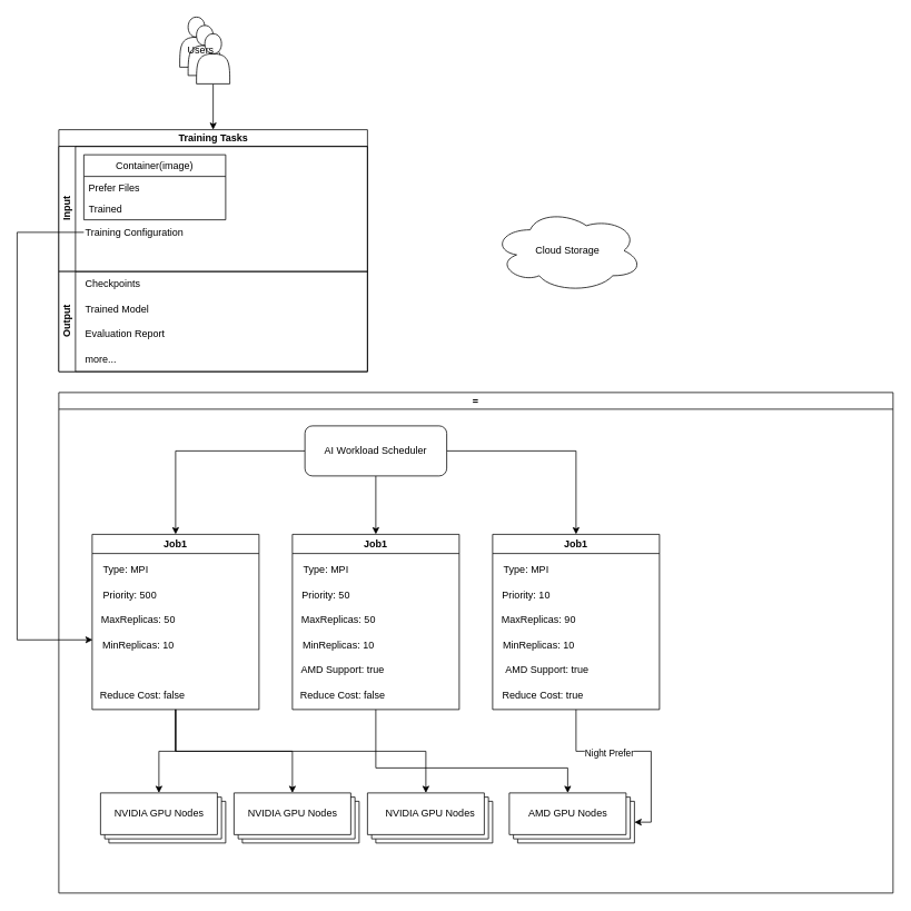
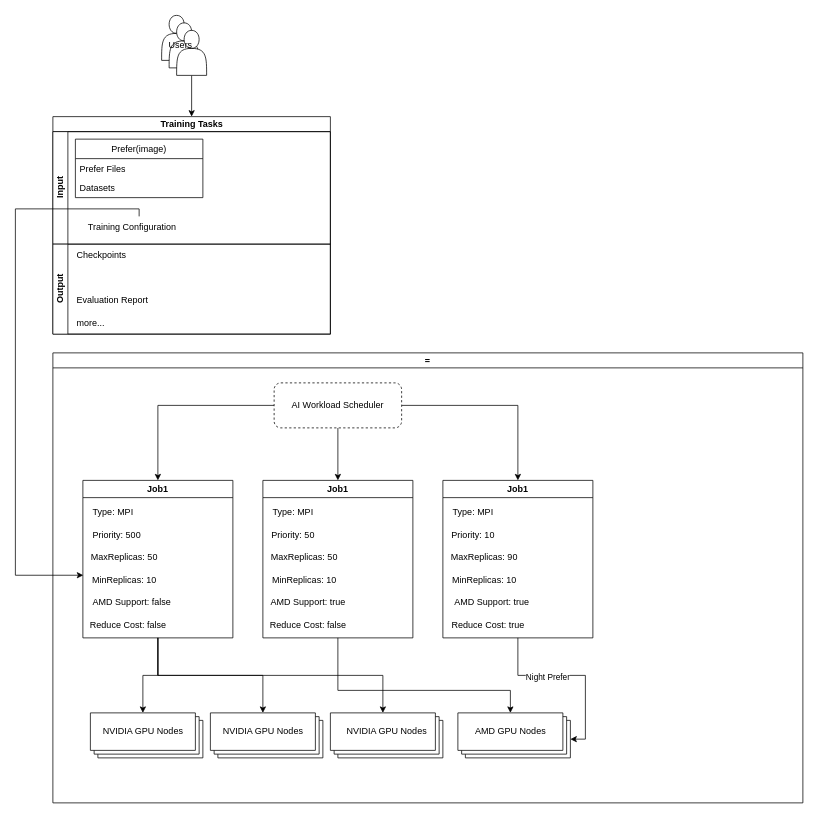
- <mxCell id="9" value="Container(image)" style="swimlane;fontStyle=0;childLayout=stackLayout;horizontal=1;startSize=26;fillColor=none;horizontalStack=0;resizeParent=1;resizeParentMax=0;resizeLast=0;collapsible=1;marginBottom=0;whiteSpace=wrap;html=1;" vertex="1" parent="7"><mxGeometry x="30" y="10" width="170" height="78" as="geometry" /></mxCell>
+ <mxCell id="9" value="Prefer(image)" style="swimlane;fontStyle=0;childLayout=stackLayout;horizontal=1;startSize=26;fillColor=none;horizontalStack=0;resizeParent=1;resizeParentMax=0;resizeLast=0;collapsible=1;marginBottom=0;whiteSpace=wrap;html=1;" vertex="1" parent="7"><mxGeometry x="30" y="10" width="170" height="78" as="geometry" /></mxCell>
- <mxCell id="11" value="Trained" style="text;strokeColor=none;fillColor=none;align=left;verticalAlign=top;spacingLeft=4;spacingRight=4;overflow=hidden;rotatable=0;points=[[0,0.5],[1,0.5]];portConstraint=eastwest;whiteSpace=wrap;html=1;" vertex="1" parent="9"><mxGeometry y="52" width="170" height="26" as="geometry" /></mxCell>
+ <mxCell id="11" value="Datasets" style="text;strokeColor=none;fillColor=none;align=left;verticalAlign=top;spacingLeft=4;spacingRight=4;overflow=hidden;rotatable=0;points=[[0,0.5],[1,0.5]];portConstraint=eastwest;whiteSpace=wrap;html=1;" vertex="1" parent="9"><mxGeometry y="52" width="170" height="26" as="geometry" /></mxCell>
- <mxCell id="8" value="Training Configuration" style="text;html=1;align=left;verticalAlign=middle;resizable=0;points=[];autosize=1;strokeColor=none;fillColor=none;" vertex="1" parent="7"><mxGeometry x="30" y="88" width="140" height="30" as="geometry" /></mxCell>
+ <mxCell id="8" value="Training Configuration" style="text;html=1;align=left;verticalAlign=middle;resizable=0;points=[];autosize=1;strokeColor=none;fillColor=none;" vertex="1" parent="7"><mxGeometry x="45" y="113" width="140" height="30" as="geometry" /></mxCell>
- <mxCell id="17" value="Cloud Storage" style="ellipse;shape=cloud;whiteSpace=wrap;html=1;align=center;" vertex="1" parent="1"><mxGeometry x="590" y="250" width="180" height="100" as="geometry" /></mxCell>
- <mxCell id="14" value="Trained Model" style="text;html=1;align=left;verticalAlign=middle;resizable=0;points=[];autosize=1;strokeColor=none;fillColor=none;" vertex="1" parent="12"><mxGeometry x="30" y="30" width="100" height="30" as="geometry" /></mxCell>
- <mxCell id="24" value="AI Workload Scheduler" style="rounded=1;whiteSpace=wrap;html=1;" vertex="1" parent="18"><mxGeometry x="295" y="40" width="170" height="60" as="geometry" /></mxCell>
+ <mxCell id="24" value="AI Workload Scheduler" style="rounded=1;whiteSpace=wrap;html=1;dashed=1;" vertex="1" parent="18"><mxGeometry x="295" y="40" width="170" height="60" as="geometry" /></mxCell>
+ <mxCell id="30" value="AMD Support: false" style="text;html=1;align=center;verticalAlign=middle;resizable=0;points=[];autosize=1;strokeColor=none;fillColor=none;" vertex="1" parent="25"><mxGeometry y="148" width="130" height="30" as="geometry" /></mxCell>
